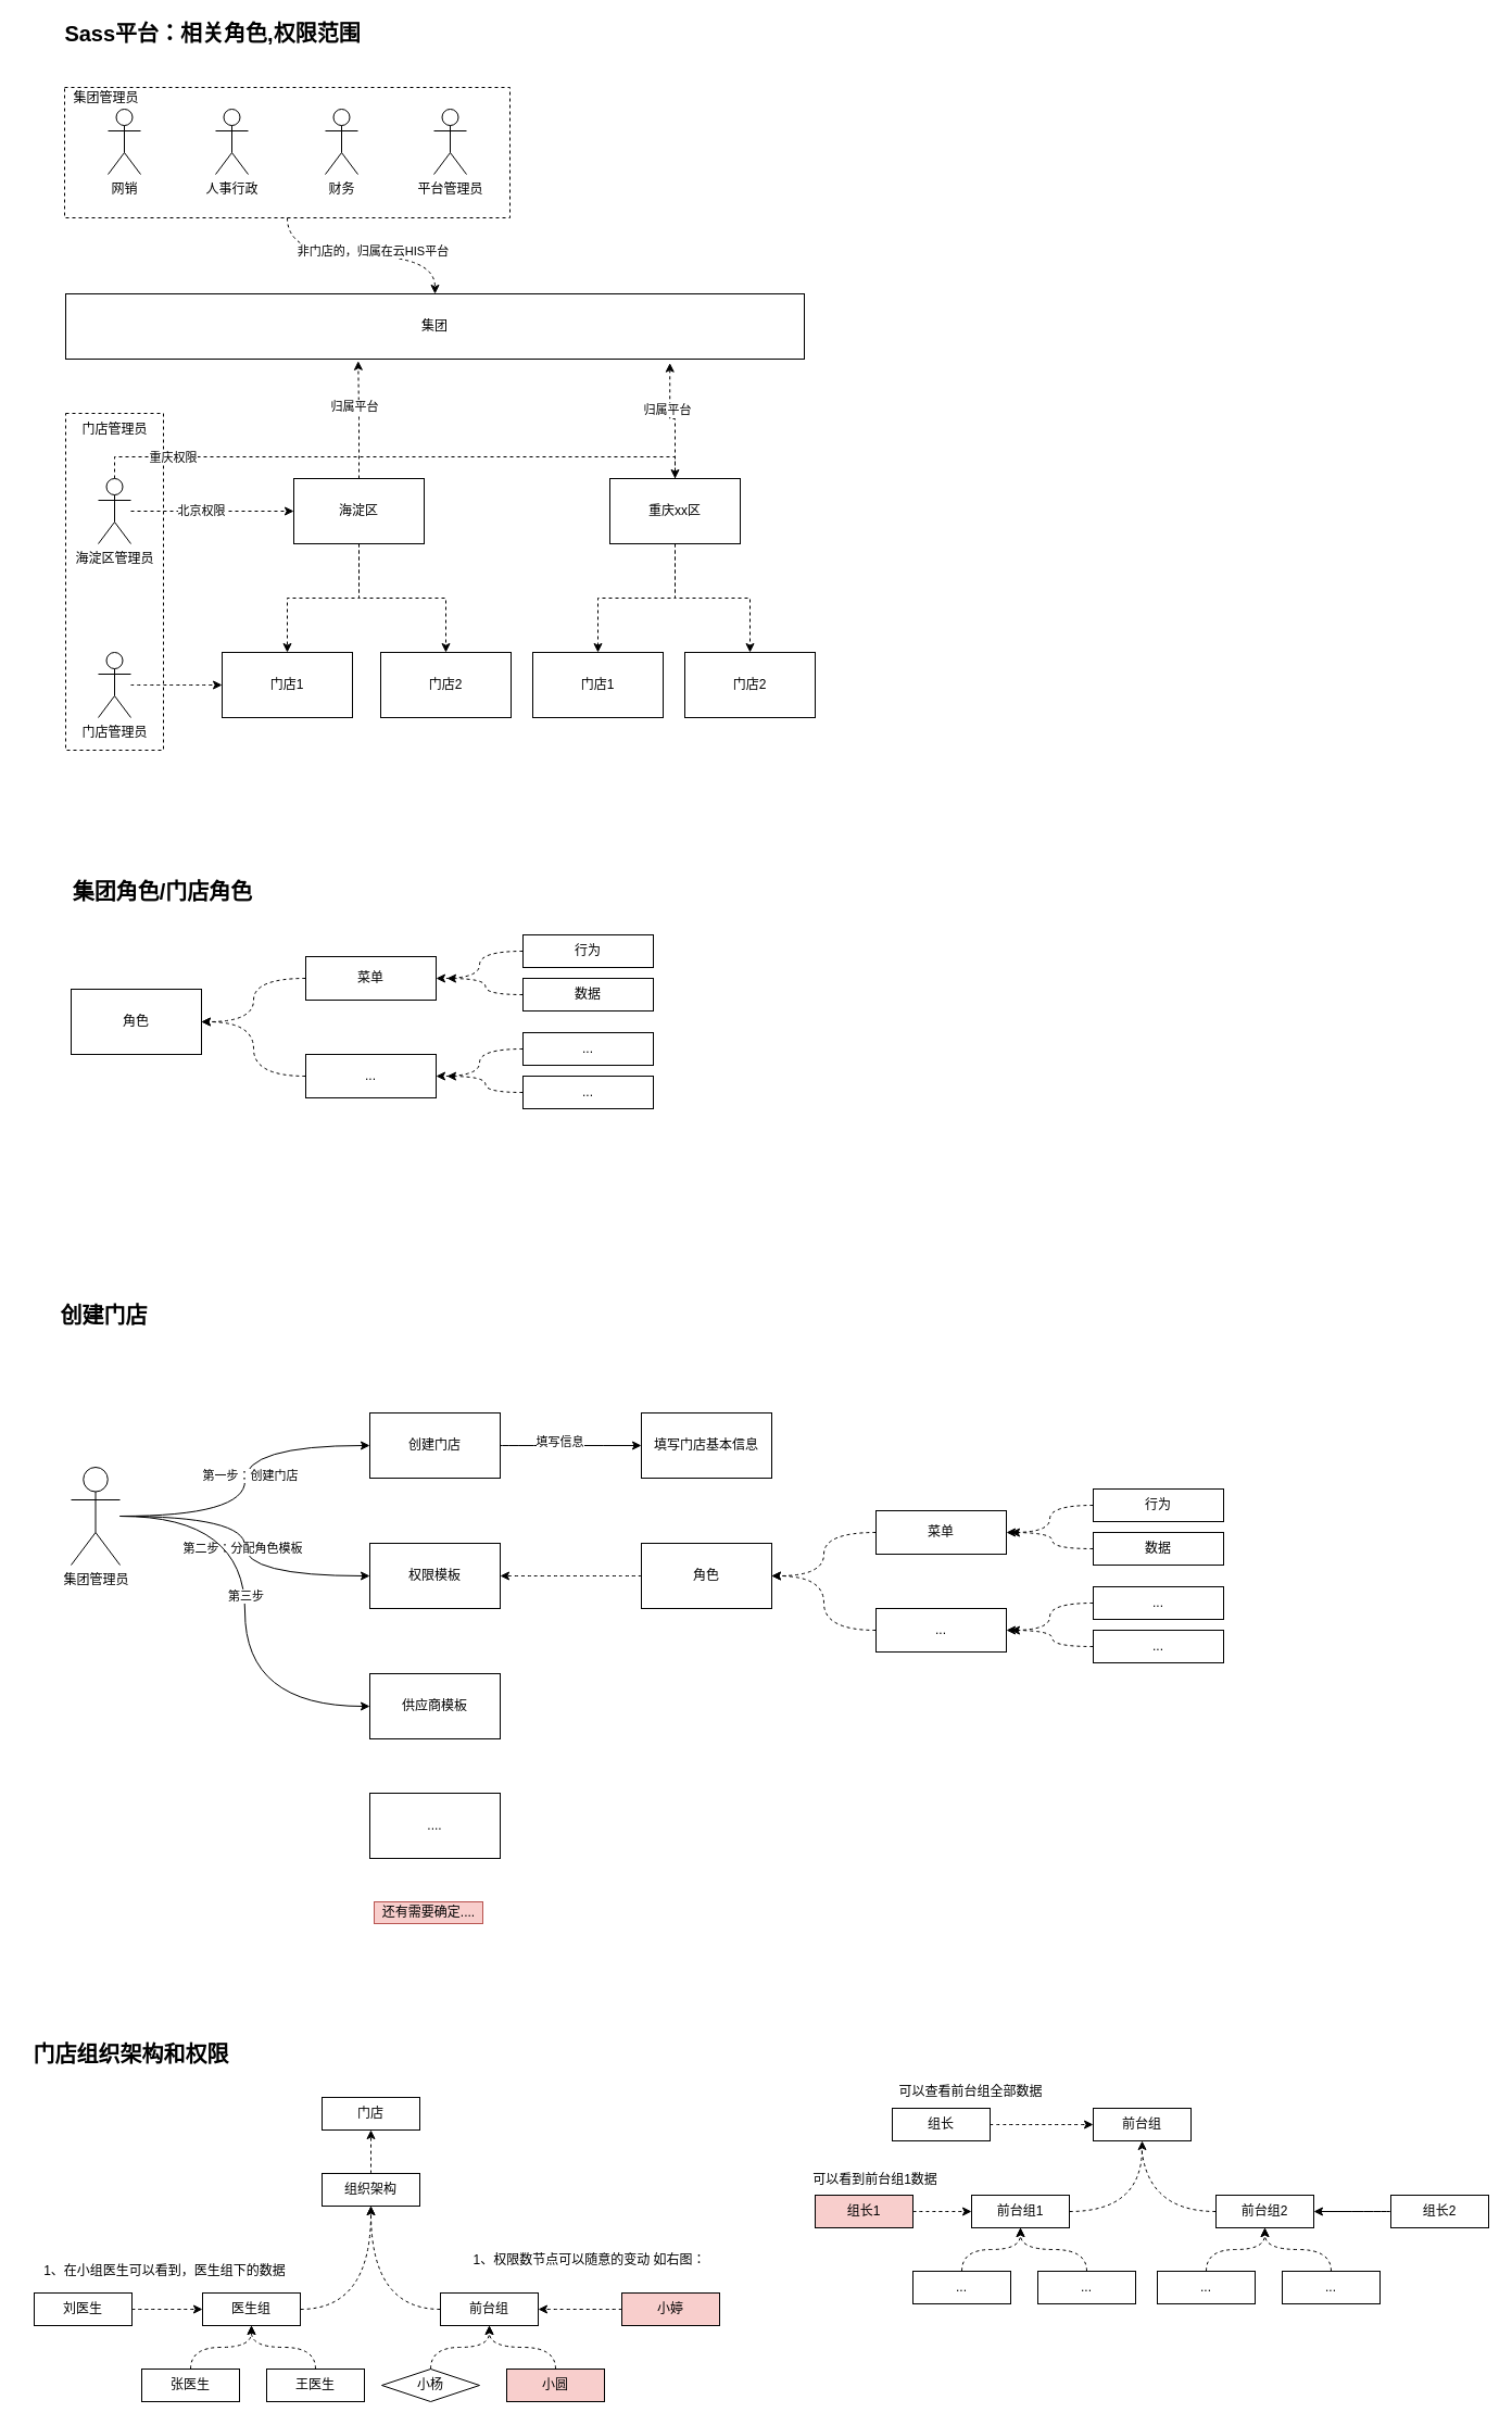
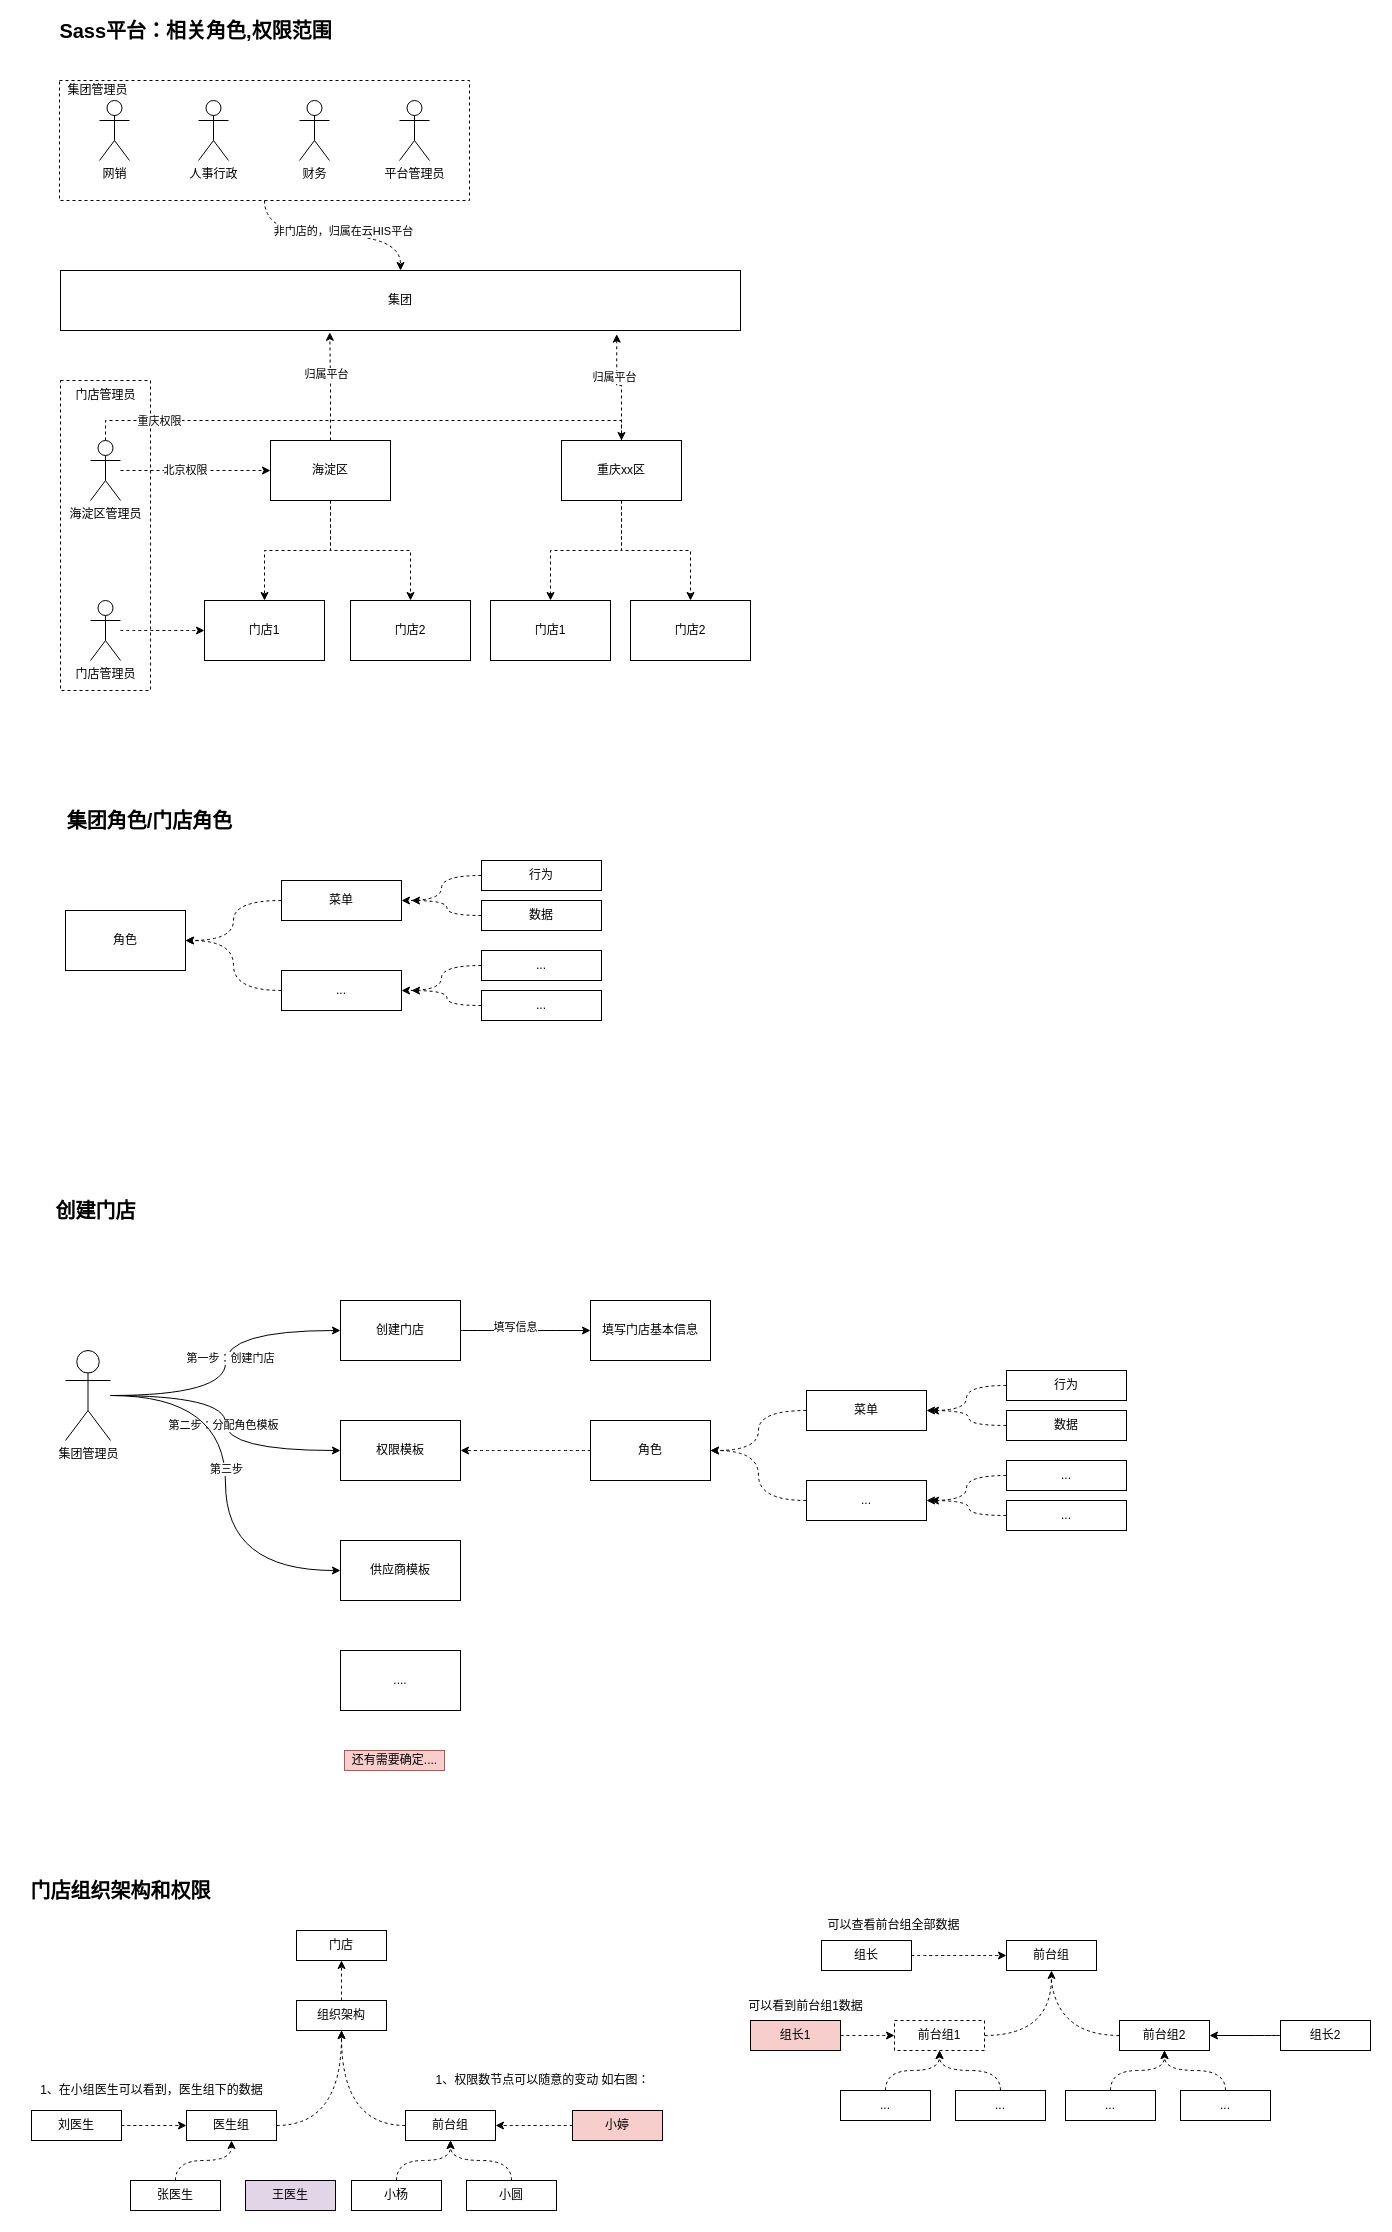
- <mxCell id="101" value="前台组1" style="rounded=0;whiteSpace=wrap;html=1;" vertex="1" parent="1"><mxGeometry x="894" y="2020" width="90" height="30" as="geometry" /></mxCell>
+ <mxCell id="101" value="前台组1" style="rounded=0;whiteSpace=wrap;html=1;dashed=1;" vertex="1" parent="1"><mxGeometry x="894" y="2020" width="90" height="30" as="geometry" /></mxCell>
- <mxCell id="86" style="edgeStyle=orthogonalEdgeStyle;rounded=0;orthogonalLoop=1;jettySize=auto;html=1;curved=1;dashed=1;" edge="1" parent="1" source="87" target="83"><mxGeometry relative="1" as="geometry" /></mxCell>
- <mxCell id="87" value="王医生" style="rounded=0;whiteSpace=wrap;html=1;" vertex="1" parent="1"><mxGeometry x="245" y="2180" width="90" height="30" as="geometry" /></mxCell>
+ <mxCell id="87" value="王医生" style="rounded=0;whiteSpace=wrap;html=1;fillColor=#e1d5e7;" vertex="1" parent="1"><mxGeometry x="245" y="2180" width="90" height="30" as="geometry" /></mxCell>
- <mxCell id="91" value="小杨" style="rhombus;whiteSpace=wrap;html=1;" vertex="1" parent="1"><mxGeometry x="351" y="2180" width="90" height="30" as="geometry" /></mxCell>
+ <mxCell id="91" value="小杨" style="rounded=0;whiteSpace=wrap;html=1;" vertex="1" parent="1"><mxGeometry x="351" y="2180" width="90" height="30" as="geometry" /></mxCell>
- <mxCell id="93" value="小圆" style="rounded=0;whiteSpace=wrap;html=1;fillColor=#f8cecc;" vertex="1" parent="1"><mxGeometry x="466" y="2180" width="90" height="30" as="geometry" /></mxCell>
+ <mxCell id="93" value="小圆" style="rounded=0;whiteSpace=wrap;html=1;" vertex="1" parent="1"><mxGeometry x="466" y="2180" width="90" height="30" as="geometry" /></mxCell>
